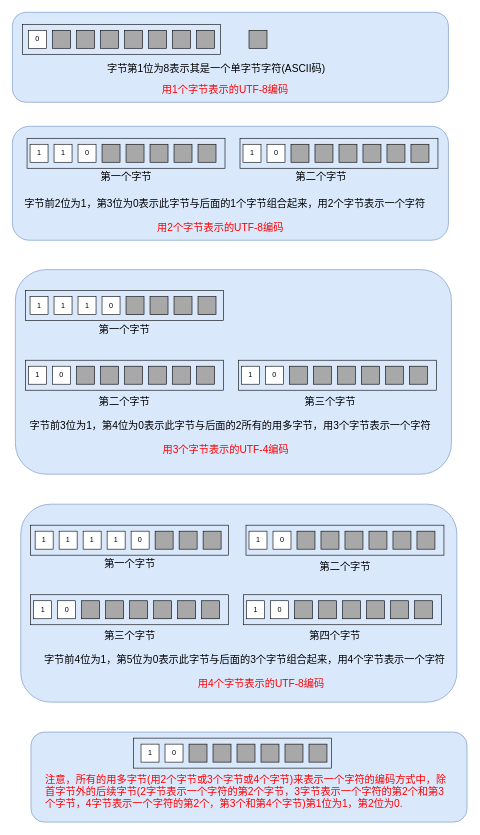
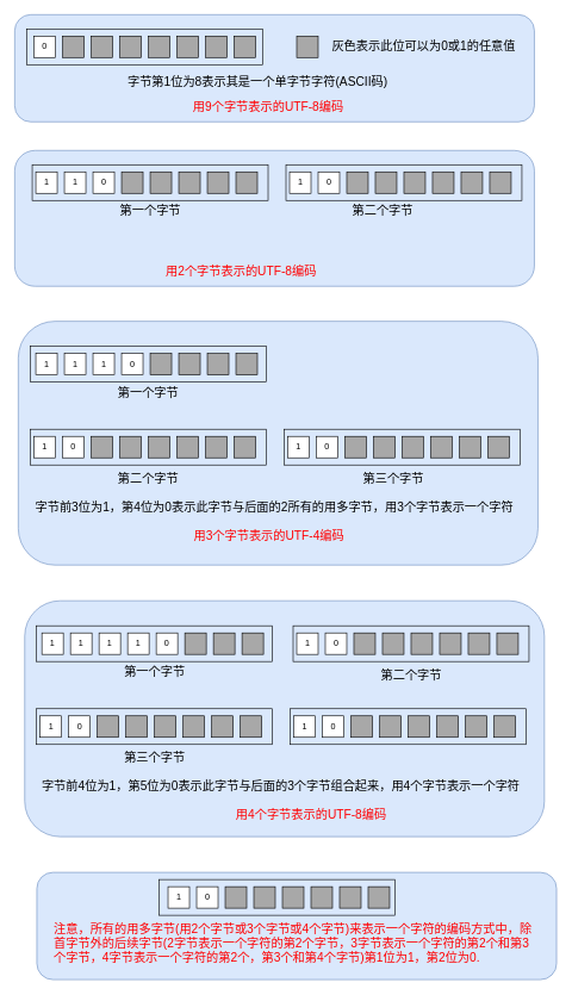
+ <mxCell id="34" value="灰色表示此位可以为0或1的任意值" style="text;html=1;strokeColor=none;fillColor=none;align=center;verticalAlign=middle;whiteSpace=wrap;rounded=0;fontSize=17;" parent="1" vertex="1"><mxGeometry x="454.5" y="55" width="275" height="20" as="geometry" /></mxCell>
- <mxCell id="57" value="&lt;font color=&quot;#ff0000&quot;&gt;用1个字节表示的UTF-8编码&lt;/font&gt;" style="text;html=1;strokeColor=none;fillColor=none;align=center;verticalAlign=middle;whiteSpace=wrap;rounded=0;fontSize=17;" parent="1" vertex="1"><mxGeometry x="245.5" y="140" width="258" height="20" as="geometry" /></mxCell>
+ <mxCell id="57" value="&lt;font color=&quot;#ff0000&quot;&gt;用9个字节表示的UTF-8编码&lt;/font&gt;" style="text;html=1;strokeColor=none;fillColor=none;align=center;verticalAlign=middle;whiteSpace=wrap;rounded=0;fontSize=17;" parent="1" vertex="1"><mxGeometry x="245.5" y="140" width="258" height="20" as="geometry" /></mxCell>
- <mxCell id="35" value="字节前2位为1，第3位为0表示此字节与后面的1个字节组合起来，用2个字节表示一个字符" style="text;html=1;strokeColor=none;fillColor=none;align=center;verticalAlign=middle;whiteSpace=wrap;rounded=0;fontSize=17;" parent="1" vertex="1"><mxGeometry x="27" y="320" width="695" height="40" as="geometry" /></mxCell>
- <mxCell id="58" value="&lt;font color=&quot;#ff0000&quot;&gt;用2个字节表示的UTF-8编码&lt;/font&gt;" style="text;html=1;strokeColor=none;fillColor=none;align=center;verticalAlign=middle;whiteSpace=wrap;rounded=0;fontSize=17;" parent="1" vertex="1"><mxGeometry x="238" y="370" width="258" height="20" as="geometry" /></mxCell>
+ <mxCell id="58" value="&lt;font color=&quot;#ff0000&quot;&gt;用2个字节表示的UTF-8编码&lt;/font&gt;" style="text;html=1;strokeColor=none;fillColor=none;align=center;verticalAlign=middle;whiteSpace=wrap;rounded=0;fontSize=17;" parent="1" vertex="1"><mxGeometry x="208" y="370" width="258" height="20" as="geometry" /></mxCell>
- <mxCell id="103" value="第四个字节" style="text;html=1;strokeColor=none;fillColor=none;align=center;verticalAlign=middle;whiteSpace=wrap;rounded=0;fontSize=17;" parent="1" vertex="1"><mxGeometry x="508" y="1051" width="100" height="20" as="geometry" /></mxCell>
- <mxCell id="89" value="字节前4位为1，第5位为0表示此字节与后面的3个字节组合起来，用4个字节表示一个字符" style="text;html=1;strokeColor=none;fillColor=none;align=center;verticalAlign=middle;whiteSpace=wrap;rounded=0;fontSize=17;" parent="1" vertex="1"><mxGeometry x="59.5" y="1081" width="695" height="40" as="geometry" /></mxCell>
+ <mxCell id="89" value="字节前4位为1，第5位为0表示此字节与后面的3个字节组合起来，用4个字节表示一个字符" style="text;html=1;strokeColor=none;fillColor=none;align=center;verticalAlign=middle;whiteSpace=wrap;rounded=0;fontSize=17;" parent="1" vertex="1"><mxGeometry x="44.5" y="1081" width="695" height="40" as="geometry" /></mxCell>
